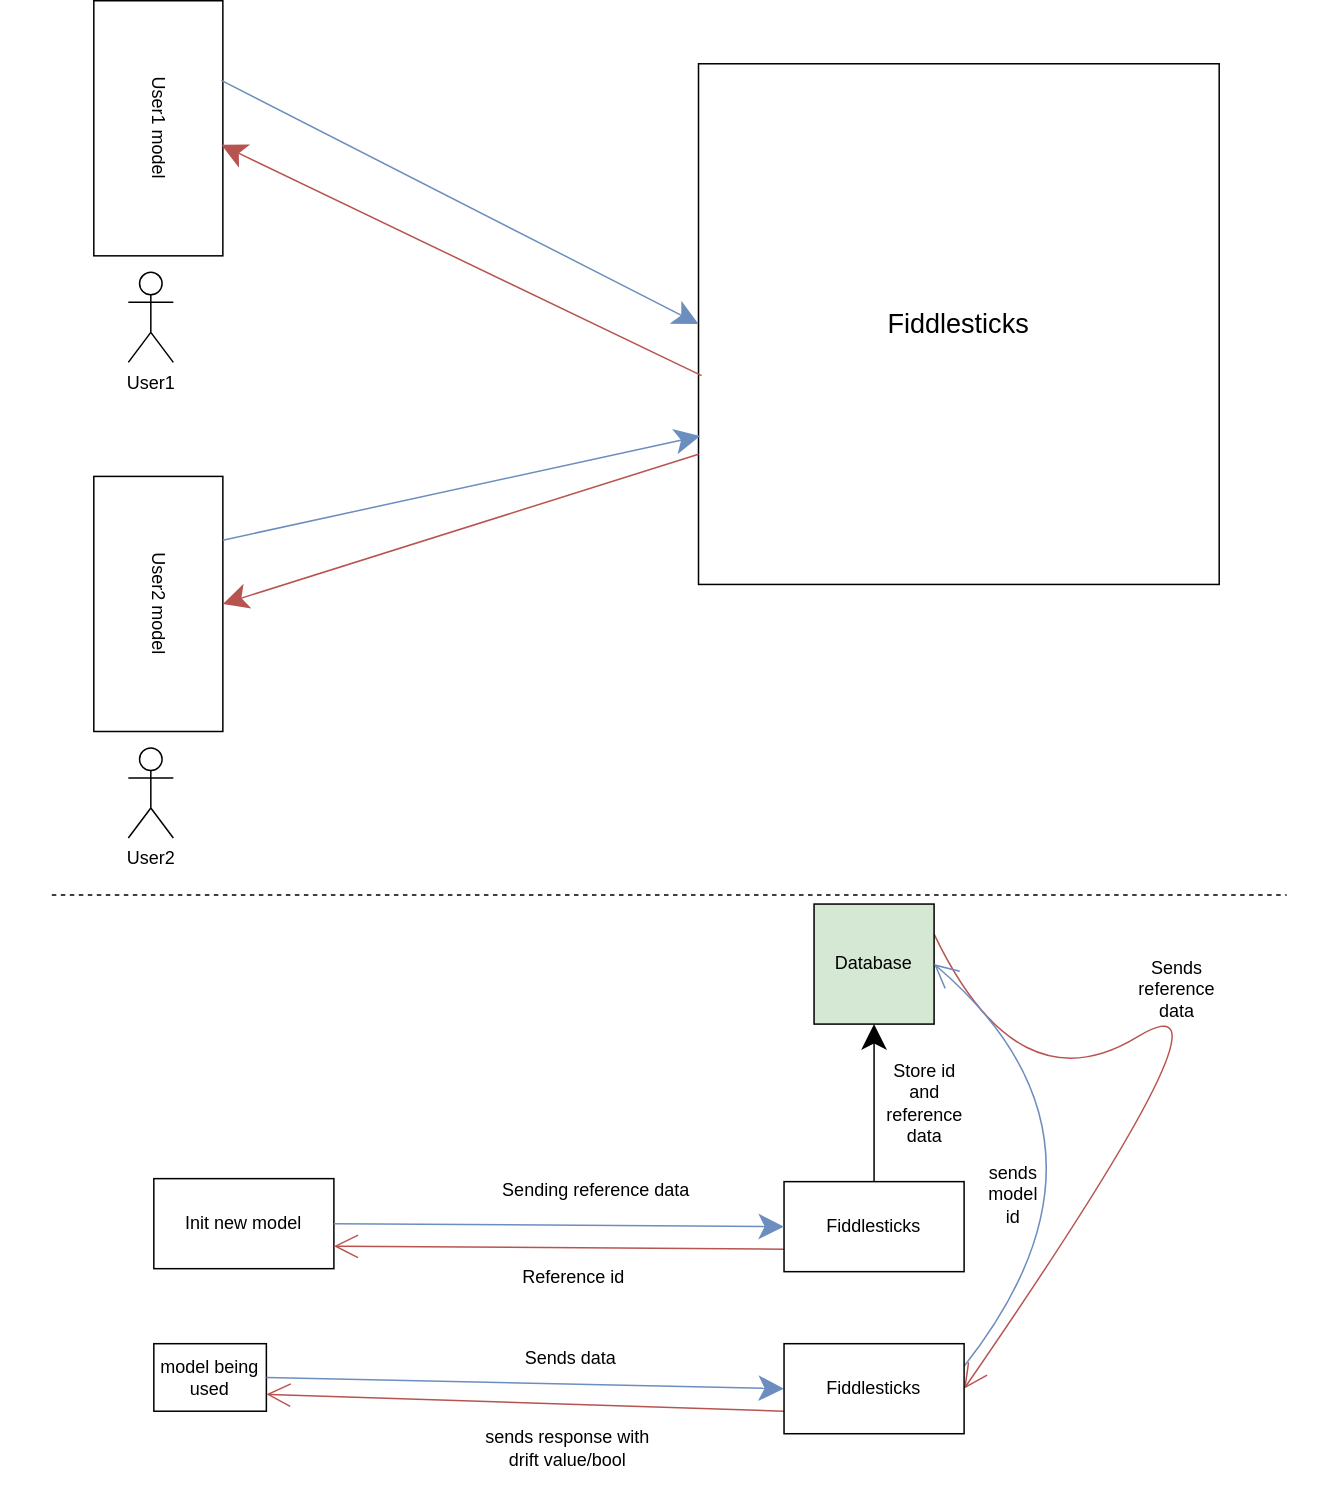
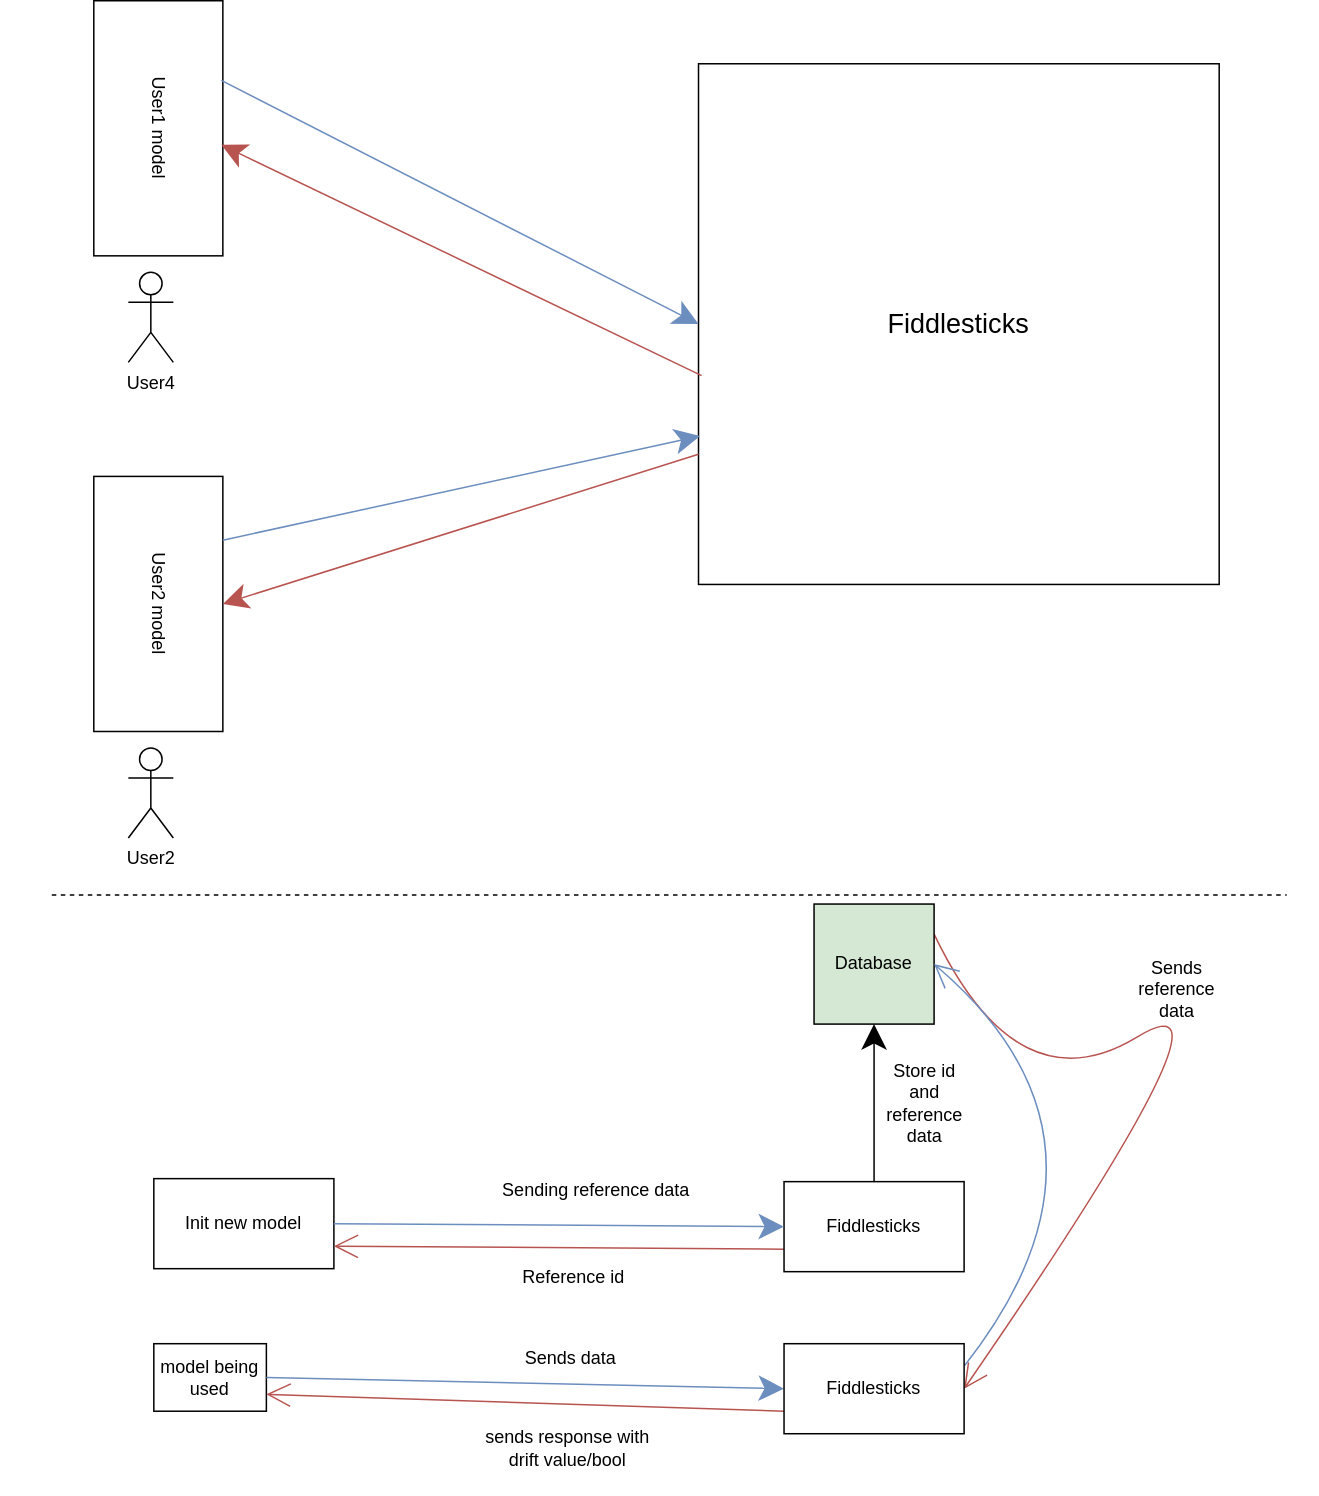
- <mxCell id="4" value="User1" style="shape=umlActor;verticalLabelPosition=bottom;verticalAlign=top;html=1;outlineConnect=0;hachureGap=4;pointerEvents=0;" vertex="1" parent="1"><mxGeometry x="85" y="159" width="30" height="60" as="geometry" /></mxCell>
+ <mxCell id="4" value="User4" style="shape=umlActor;verticalLabelPosition=bottom;verticalAlign=top;html=1;outlineConnect=0;hachureGap=4;pointerEvents=0;" vertex="1" parent="1"><mxGeometry x="85" y="159" width="30" height="60" as="geometry" /></mxCell>
- <mxCell id="28" value="sends model id" style="text;html=1;strokeColor=none;fillColor=none;align=center;verticalAlign=middle;whiteSpace=wrap;rounded=0;hachureGap=4;pointerEvents=0;" vertex="1" parent="1"><mxGeometry x="655" y="765" width="40" height="17" as="geometry" /></mxCell>
